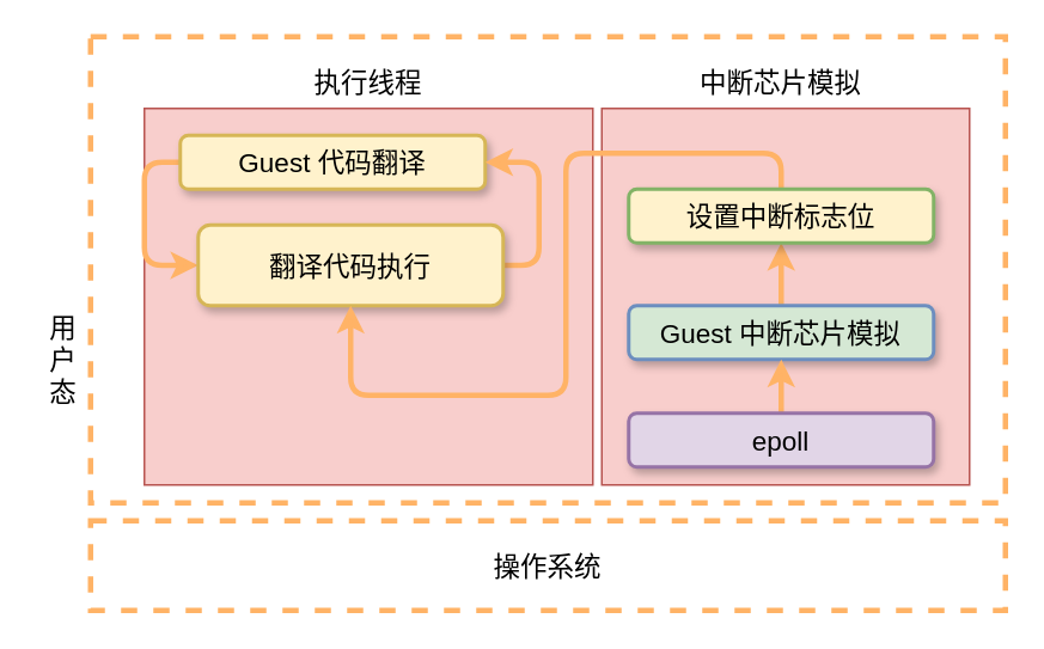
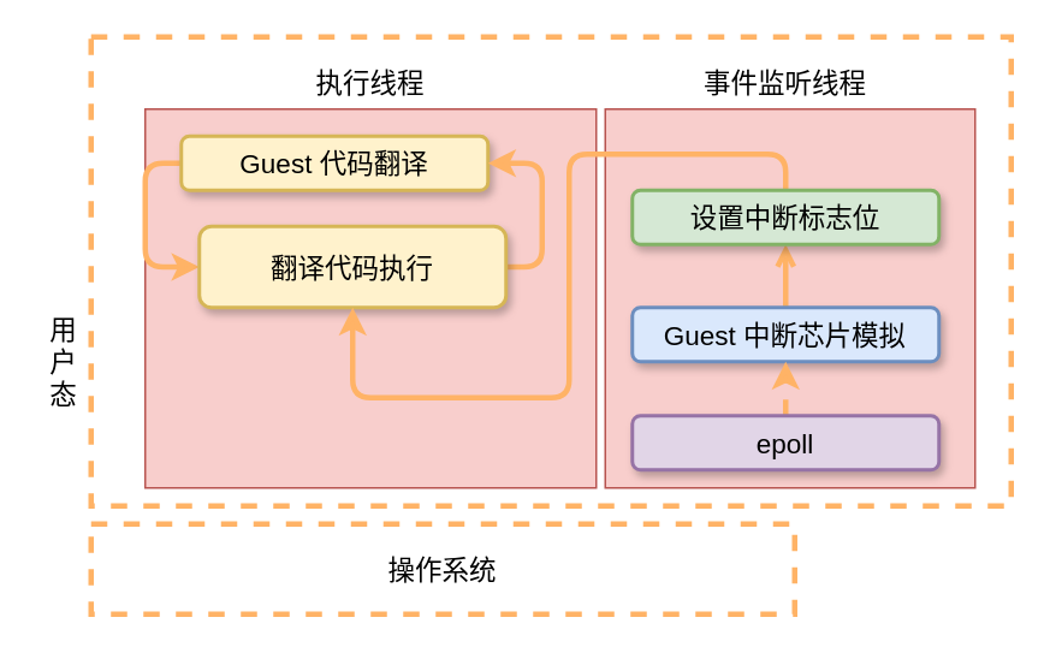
- <mxCell id="15" value="中断芯片模拟" style="text;html=1;strokeColor=none;fillColor=none;align=center;verticalAlign=middle;whiteSpace=wrap;rounded=0;fontSize=15;" parent="1" vertex="1"><mxGeometry x="385" y="30" width="100" height="30" as="geometry" /></mxCell>
+ <mxCell id="15" value="事件监听线程" style="text;html=1;strokeColor=none;fillColor=none;align=center;verticalAlign=middle;whiteSpace=wrap;rounded=0;fontSize=15;" parent="1" vertex="1"><mxGeometry x="385" y="30" width="100" height="30" as="geometry" /></mxCell>
- <mxCell id="17" value="设置中断标志位" style="rounded=1;whiteSpace=wrap;html=1;fillColor=#fff2cc;strokeColor=#82b366;fontSize=15;strokeWidth=2;glass=0;sketch=0;shadow=1;" parent="1" vertex="1"><mxGeometry x="350" y="105" width="170" height="30" as="geometry" /></mxCell>
+ <mxCell id="17" value="设置中断标志位" style="rounded=1;whiteSpace=wrap;html=1;fillColor=#d5e8d4;strokeColor=#82b366;fontSize=15;strokeWidth=2;glass=0;sketch=0;shadow=1;" parent="1" vertex="1"><mxGeometry x="350" y="105" width="170" height="30" as="geometry" /></mxCell>
- <mxCell id="10" style="edgeStyle=orthogonalEdgeStyle;rounded=1;orthogonalLoop=1;jettySize=auto;html=1;exitX=0.5;exitY=0;exitDx=0;exitDy=0;entryX=0.5;entryY=1;entryDx=0;entryDy=0;fontSize=15;strokeColor=#FFB366;strokeWidth=3;" parent="1" source="11" target="17" edge="1"><mxGeometry relative="1" as="geometry" /></mxCell>
+ <mxCell id="10" style="edgeStyle=orthogonalEdgeStyle;rounded=1;orthogonalLoop=1;jettySize=auto;html=1;exitX=0.5;exitY=0;exitDx=0;exitDy=0;entryX=0.5;entryY=1;entryDx=0;entryDy=0;fontSize=15;strokeColor=#FFB366;strokeWidth=3;endArrow=open;" parent="1" source="11" target="17" edge="1"><mxGeometry relative="1" as="geometry" /></mxCell>
- <mxCell id="11" value="Guest 中断芯片模拟" style="rounded=1;whiteSpace=wrap;html=1;fillColor=#d5e8d4;strokeColor=#6c8ebf;fontSize=15;strokeWidth=2;glass=0;sketch=0;shadow=1;" parent="1" vertex="1"><mxGeometry x="350" y="170" width="170" height="30" as="geometry" /></mxCell>
+ <mxCell id="11" value="Guest 中断芯片模拟" style="rounded=1;whiteSpace=wrap;html=1;fillColor=#dae8fc;strokeColor=#6c8ebf;fontSize=15;strokeWidth=2;glass=0;sketch=0;shadow=1;" parent="1" vertex="1"><mxGeometry x="350" y="170" width="170" height="30" as="geometry" /></mxCell>
- <mxCell id="13" style="edgeStyle=orthogonalEdgeStyle;rounded=1;orthogonalLoop=1;jettySize=auto;html=1;exitX=0.5;exitY=0;exitDx=0;exitDy=0;entryX=0.5;entryY=1;entryDx=0;entryDy=0;fontSize=15;strokeColor=#FFB366;strokeWidth=3;" parent="1" source="14" target="11" edge="1"><mxGeometry relative="1" as="geometry" /></mxCell>
+ <mxCell id="13" style="edgeStyle=orthogonalEdgeStyle;rounded=1;orthogonalLoop=1;jettySize=auto;html=1;exitX=0.5;exitY=0;exitDx=0;exitDy=0;entryX=0.5;entryY=1;entryDx=0;entryDy=0;fontSize=15;strokeColor=#FFB366;strokeWidth=3;dashed=1;" parent="1" source="14" target="11" edge="1"><mxGeometry relative="1" as="geometry" /></mxCell>
- <mxCell id="18" value="操作系统" style="rounded=0;whiteSpace=wrap;html=1;fontFamily=Helvetica;fontSize=15;fontColor=default;dashed=1;strokeColor=#FFB366;fillColor=none;strokeWidth=3;" parent="1" vertex="1"><mxGeometry x="50" y="290" width="510" height="50" as="geometry" /></mxCell>
+ <mxCell id="18" value="操作系统" style="rounded=0;whiteSpace=wrap;html=1;fontFamily=Helvetica;fontSize=15;fontColor=default;dashed=1;strokeColor=#FFB366;fillColor=none;strokeWidth=3;" parent="1" vertex="1"><mxGeometry x="50" y="290" width="390" height="50" as="geometry" /></mxCell>
